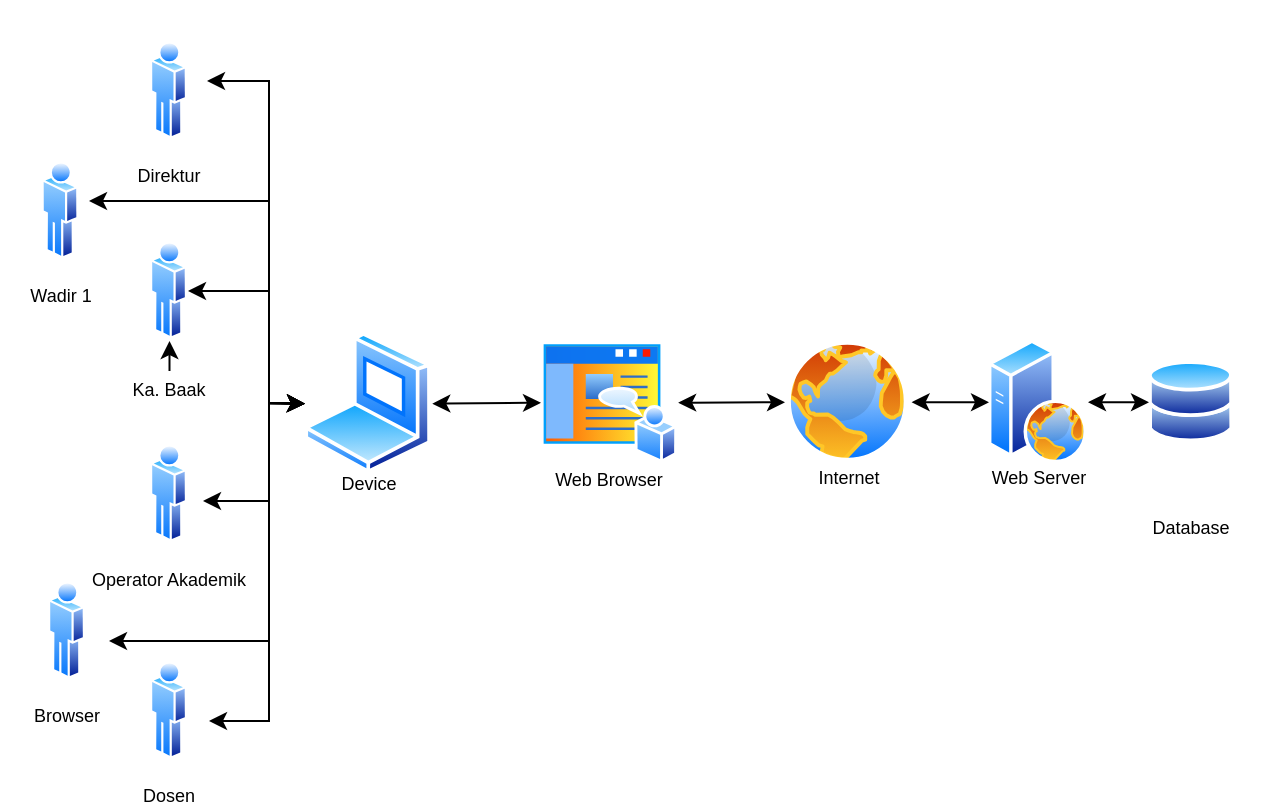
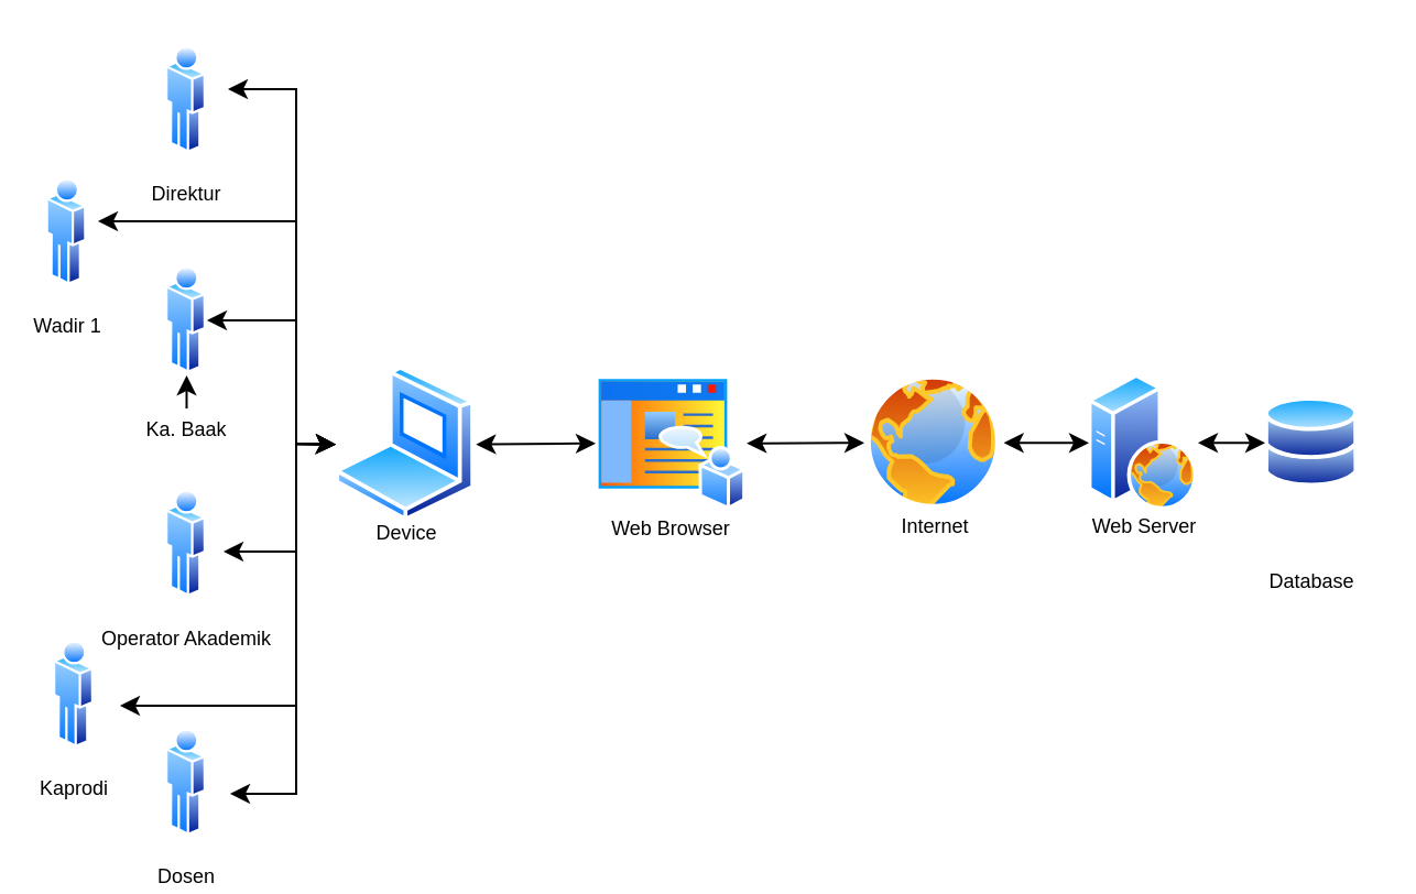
- <mxCell id="26" value="&lt;font style=&quot;font-size: 9px&quot;&gt;Browser&lt;/font&gt;" style="aspect=fixed;perimeter=ellipsePerimeter;html=1;align=center;shadow=0;dashed=0;spacingTop=3;image;image=img/lib/active_directory/user.svg;gradientColor=#788AFF;gradientDirection=east;" vertex="1" parent="1"><mxGeometry x="24" y="290" width="18.5" height="50" as="geometry" /></mxCell>
+ <mxCell id="26" value="&lt;font style=&quot;font-size: 9px&quot;&gt;Kaprodi&lt;/font&gt;" style="aspect=fixed;perimeter=ellipsePerimeter;html=1;align=center;shadow=0;dashed=0;spacingTop=3;image;image=img/lib/active_directory/user.svg;gradientColor=#788AFF;gradientDirection=east;" vertex="1" parent="1"><mxGeometry x="24" y="290" width="18.5" height="50" as="geometry" /></mxCell>
